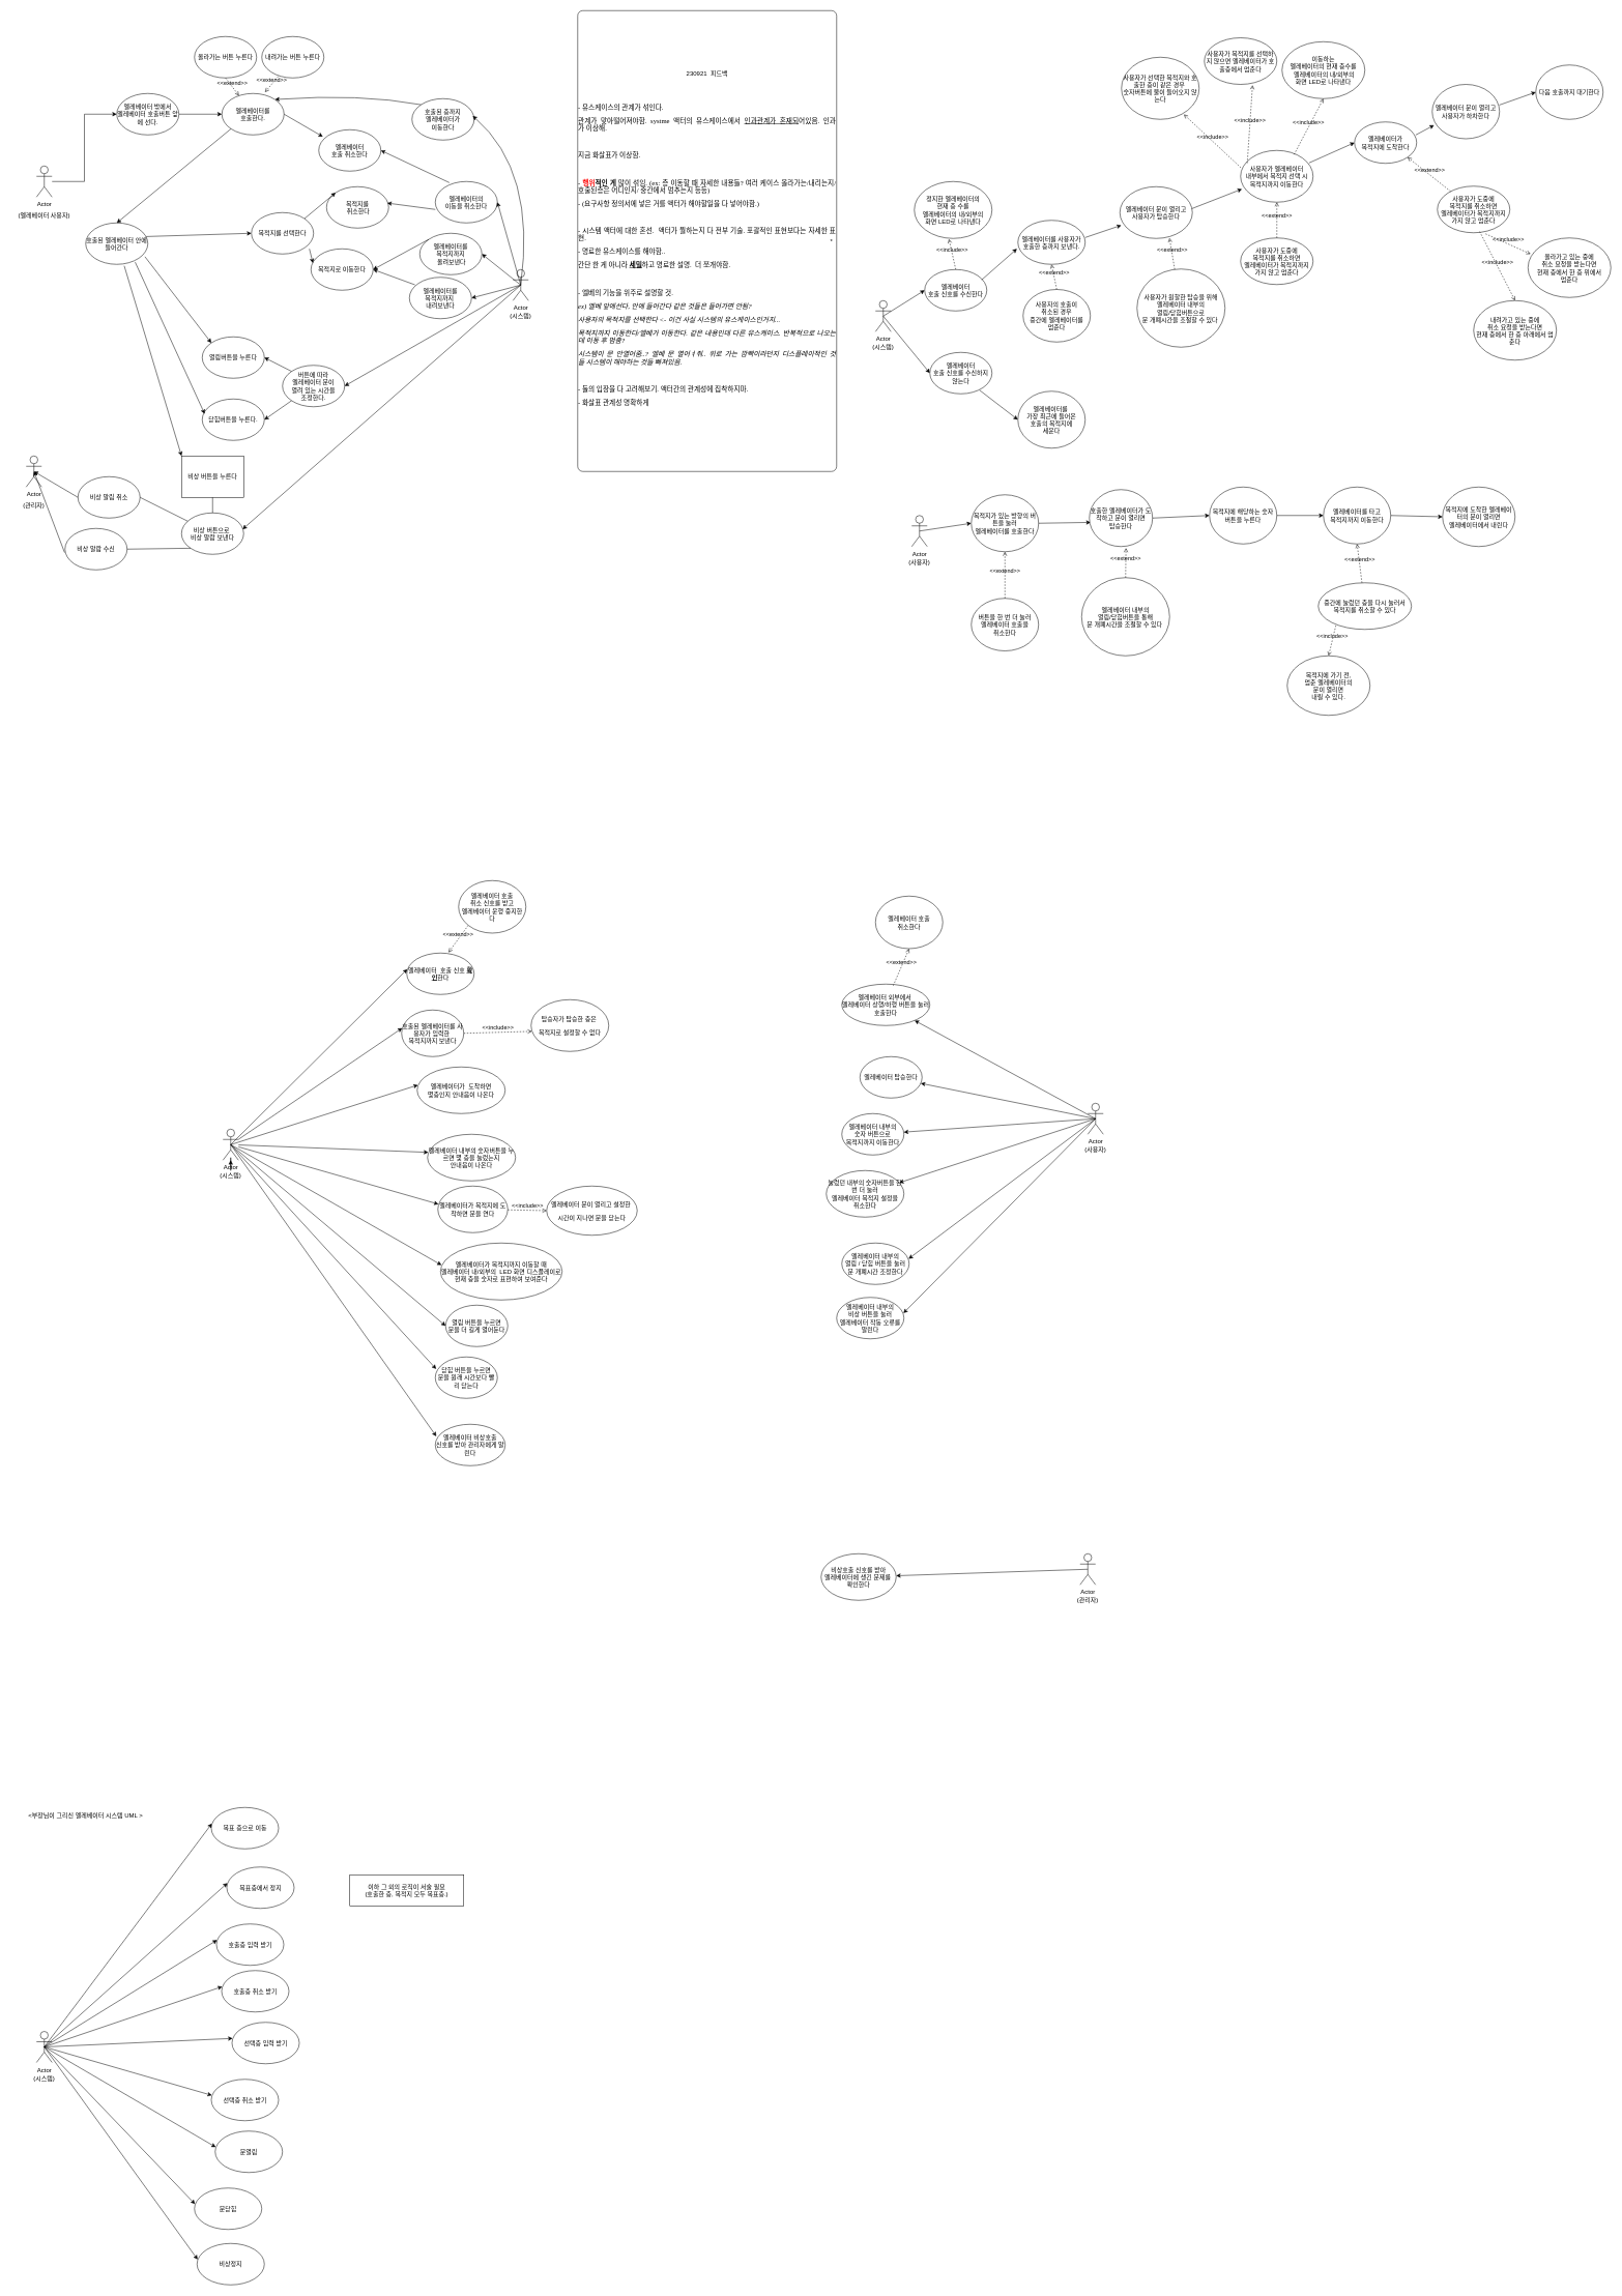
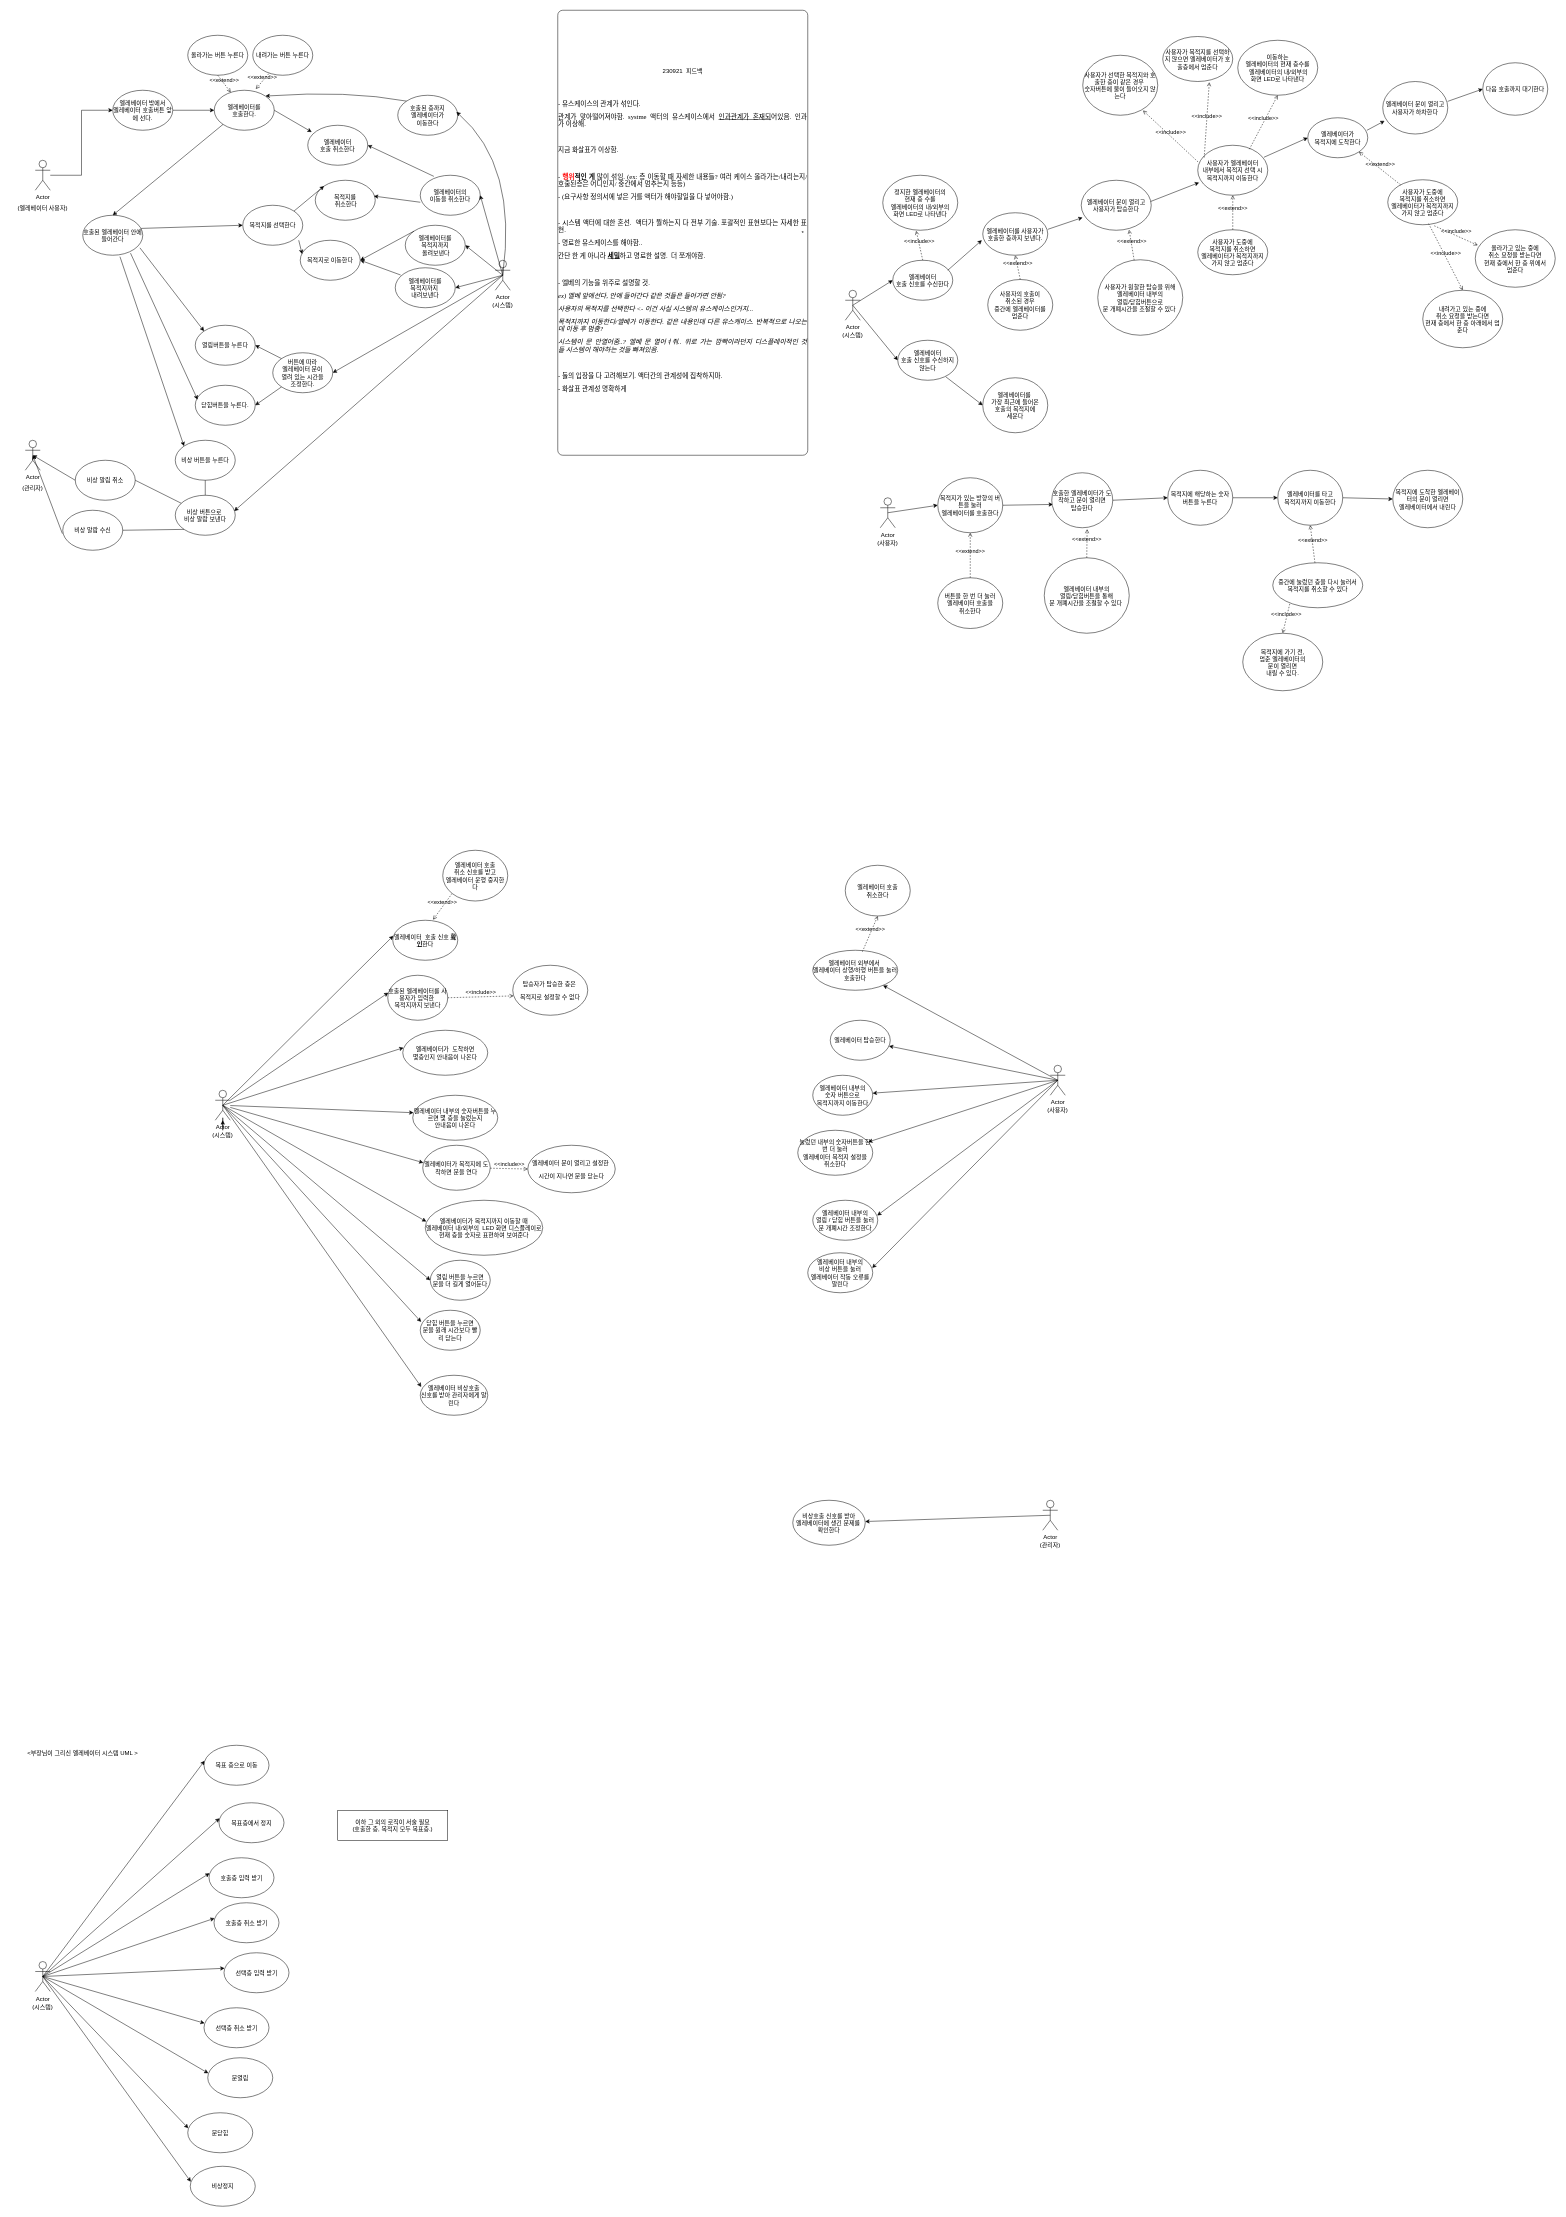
- <mxCell id="34" value="비상 버튼을 누른다" style="whiteSpace=wrap;html=1;rounded=0;" parent="1" vertex="1"><mxGeometry x="350" y="880" width="120" height="80" as="geometry" /></mxCell>
+ <mxCell id="34" value="비상 버튼을 누른다" style="ellipse;whiteSpace=wrap;html=1;" parent="1" vertex="1"><mxGeometry x="350" y="880" width="120" height="80" as="geometry" /></mxCell>
